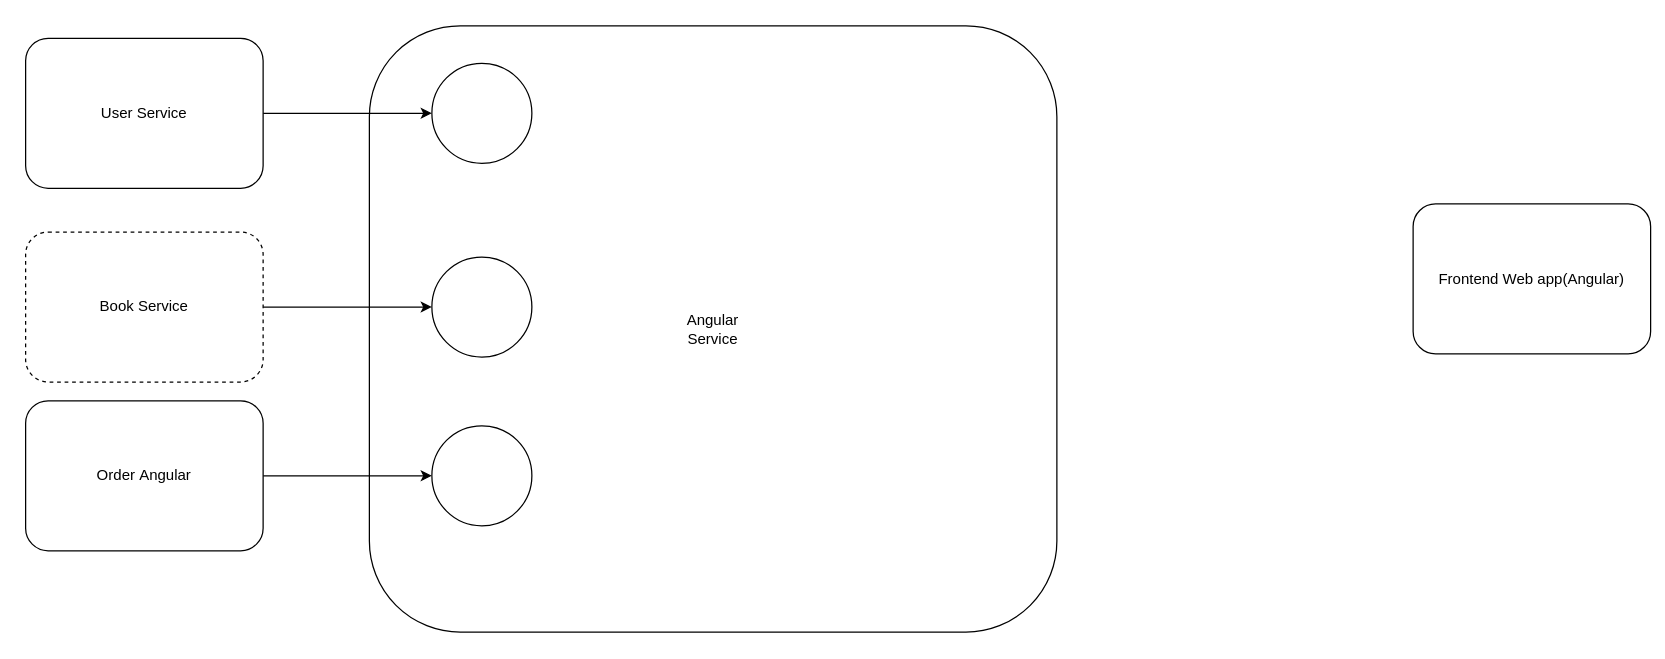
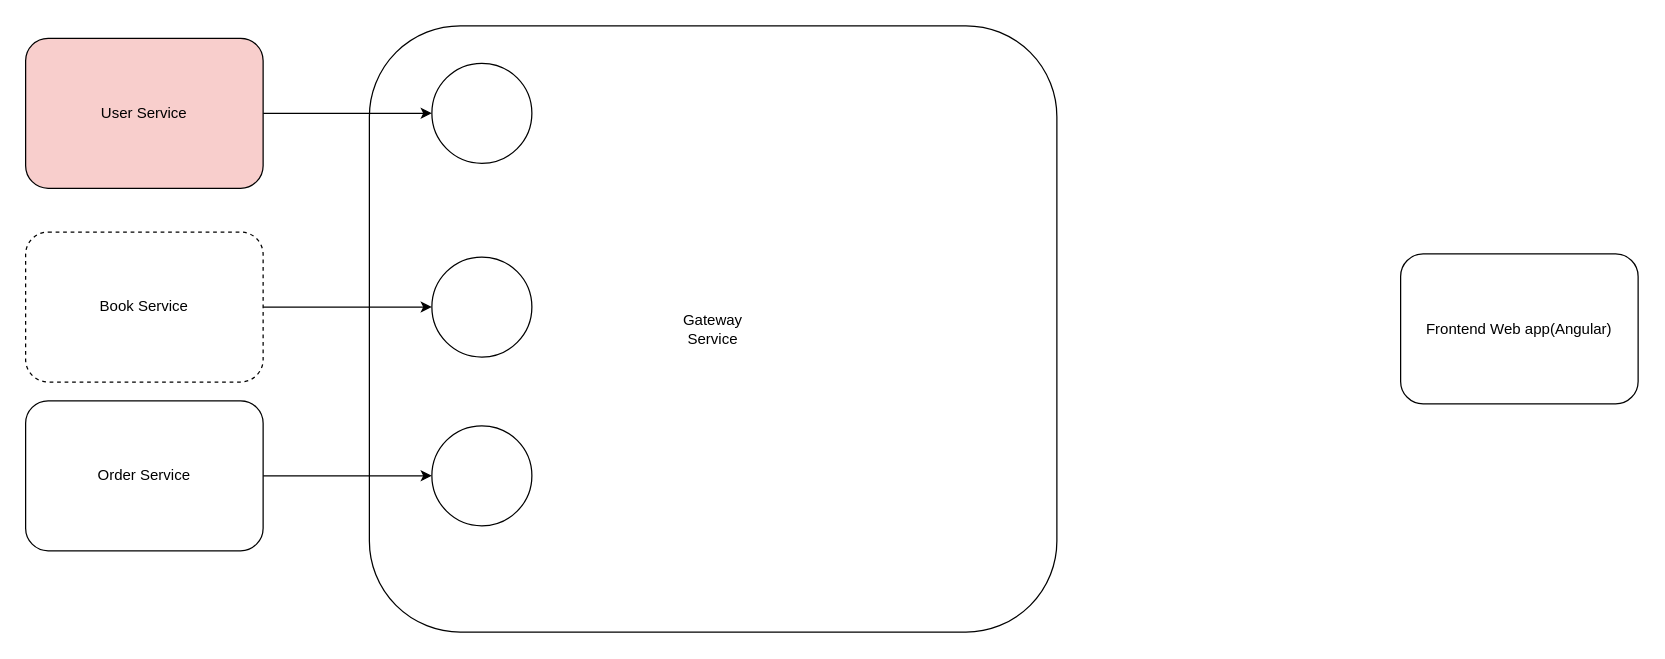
- <mxCell id="4" value="User Service" style="rounded=1;whiteSpace=wrap;html=1;" vertex="1" parent="1"><mxGeometry x="20" y="30" width="190" height="120" as="geometry" /></mxCell>
+ <mxCell id="4" value="User Service" style="rounded=1;whiteSpace=wrap;html=1;fillColor=#f8cecc;" vertex="1" parent="1"><mxGeometry x="20" y="30" width="190" height="120" as="geometry" /></mxCell>
- <mxCell id="5" value="Frontend Web app(Angular)" style="rounded=1;whiteSpace=wrap;html=1;" vertex="1" parent="1"><mxGeometry x="1130" y="162.5" width="190" height="120" as="geometry" /></mxCell>
+ <mxCell id="5" value="Frontend Web app(Angular)" style="rounded=1;whiteSpace=wrap;html=1;" vertex="1" parent="1"><mxGeometry x="1120" y="202.5" width="190" height="120" as="geometry" /></mxCell>
- <mxCell id="2" value="&lt;div&gt;Angular&lt;/div&gt;Service" style="rounded=1;whiteSpace=wrap;html=1;" vertex="1" parent="1"><mxGeometry x="295" y="20" width="550" height="485" as="geometry" /></mxCell>
+ <mxCell id="2" value="&lt;div&gt;Gateway&lt;/div&gt;Service" style="rounded=1;whiteSpace=wrap;html=1;" vertex="1" parent="1"><mxGeometry x="295" y="20" width="550" height="485" as="geometry" /></mxCell>
- <mxCell id="9" value="Order&amp;nbsp;&lt;span style=&quot;background-color: initial;&quot;&gt;Angular&lt;/span&gt;" style="rounded=1;whiteSpace=wrap;html=1;" vertex="1" parent="1"><mxGeometry x="20" y="320" width="190" height="120" as="geometry" /></mxCell>
+ <mxCell id="9" value="Order&amp;nbsp;&lt;span style=&quot;background-color: initial;&quot;&gt;Service&lt;/span&gt;" style="rounded=1;whiteSpace=wrap;html=1;" vertex="1" parent="1"><mxGeometry x="20" y="320" width="190" height="120" as="geometry" /></mxCell>
